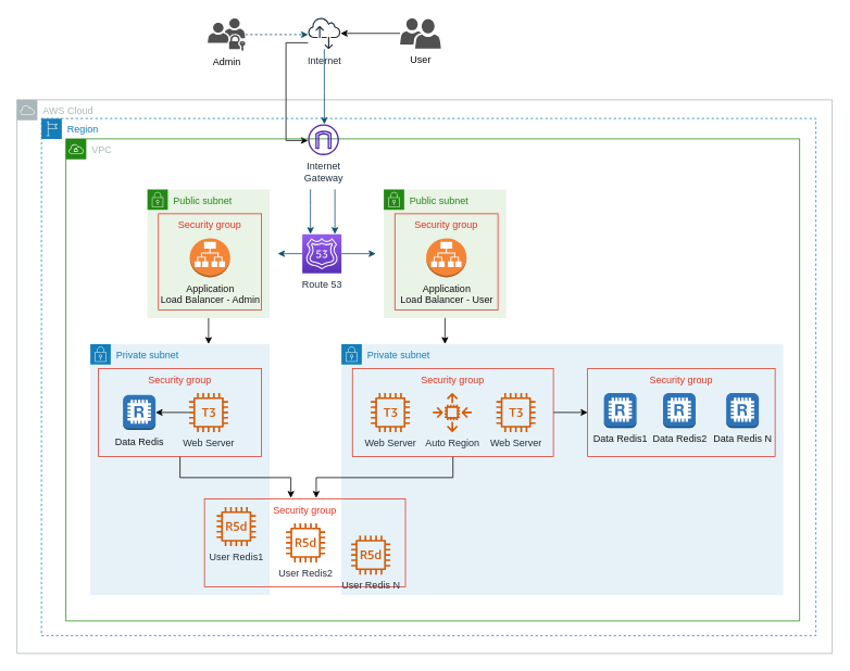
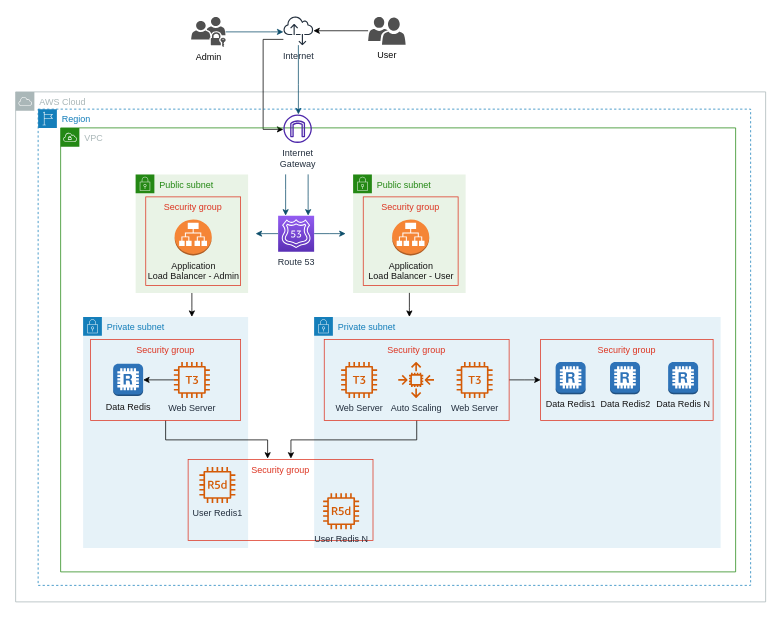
- <mxCell id="5" value="" style="edgeStyle=orthogonalEdgeStyle;rounded=0;orthogonalLoop=1;jettySize=auto;html=1;strokeColor=#0B4D6A;dashed=1;" parent="1" source="6" target="9" edge="1"><mxGeometry relative="1" as="geometry"><Array as="points"><mxPoint x="360" y="42" /><mxPoint x="360" y="42" /></Array></mxGeometry></mxCell>
+ <mxCell id="5" value="" style="edgeStyle=orthogonalEdgeStyle;rounded=0;orthogonalLoop=1;jettySize=auto;html=1;strokeColor=#0B4D6A;" parent="1" source="6" target="9" edge="1"><mxGeometry relative="1" as="geometry"><Array as="points"><mxPoint x="360" y="42" /><mxPoint x="360" y="42" /></Array></mxGeometry></mxCell>
- <mxCell id="40" value="Auto Region" style="sketch=0;outlineConnect=0;fontColor=#232F3E;gradientColor=none;fillColor=#D45B07;strokeColor=none;dashed=0;verticalLabelPosition=bottom;verticalAlign=top;align=center;html=1;fontSize=12;fontStyle=0;aspect=fixed;pointerEvents=1;shape=mxgraph.aws4.auto_scaling2;" vertex="1" parent="1"><mxGeometry x="530" y="482" width="48" height="48" as="geometry" /></mxCell>
+ <mxCell id="40" value="Auto Scaling" style="sketch=0;outlineConnect=0;fontColor=#232F3E;gradientColor=none;fillColor=#D45B07;strokeColor=none;dashed=0;verticalLabelPosition=bottom;verticalAlign=top;align=center;html=1;fontSize=12;fontStyle=0;aspect=fixed;pointerEvents=1;shape=mxgraph.aws4.auto_scaling2;" vertex="1" parent="1"><mxGeometry x="530" y="482" width="48" height="48" as="geometry" /></mxCell>
- <mxCell id="45" value="User Redis2" style="sketch=0;outlineConnect=0;fontColor=#232F3E;gradientColor=none;fillColor=#D45B07;strokeColor=none;dashed=0;verticalLabelPosition=bottom;verticalAlign=top;align=center;html=1;fontSize=12;fontStyle=0;aspect=fixed;pointerEvents=1;shape=mxgraph.aws4.r5d_instance;" vertex="1" parent="1"><mxGeometry x="350" y="642" width="48" height="48" as="geometry" /></mxCell>
